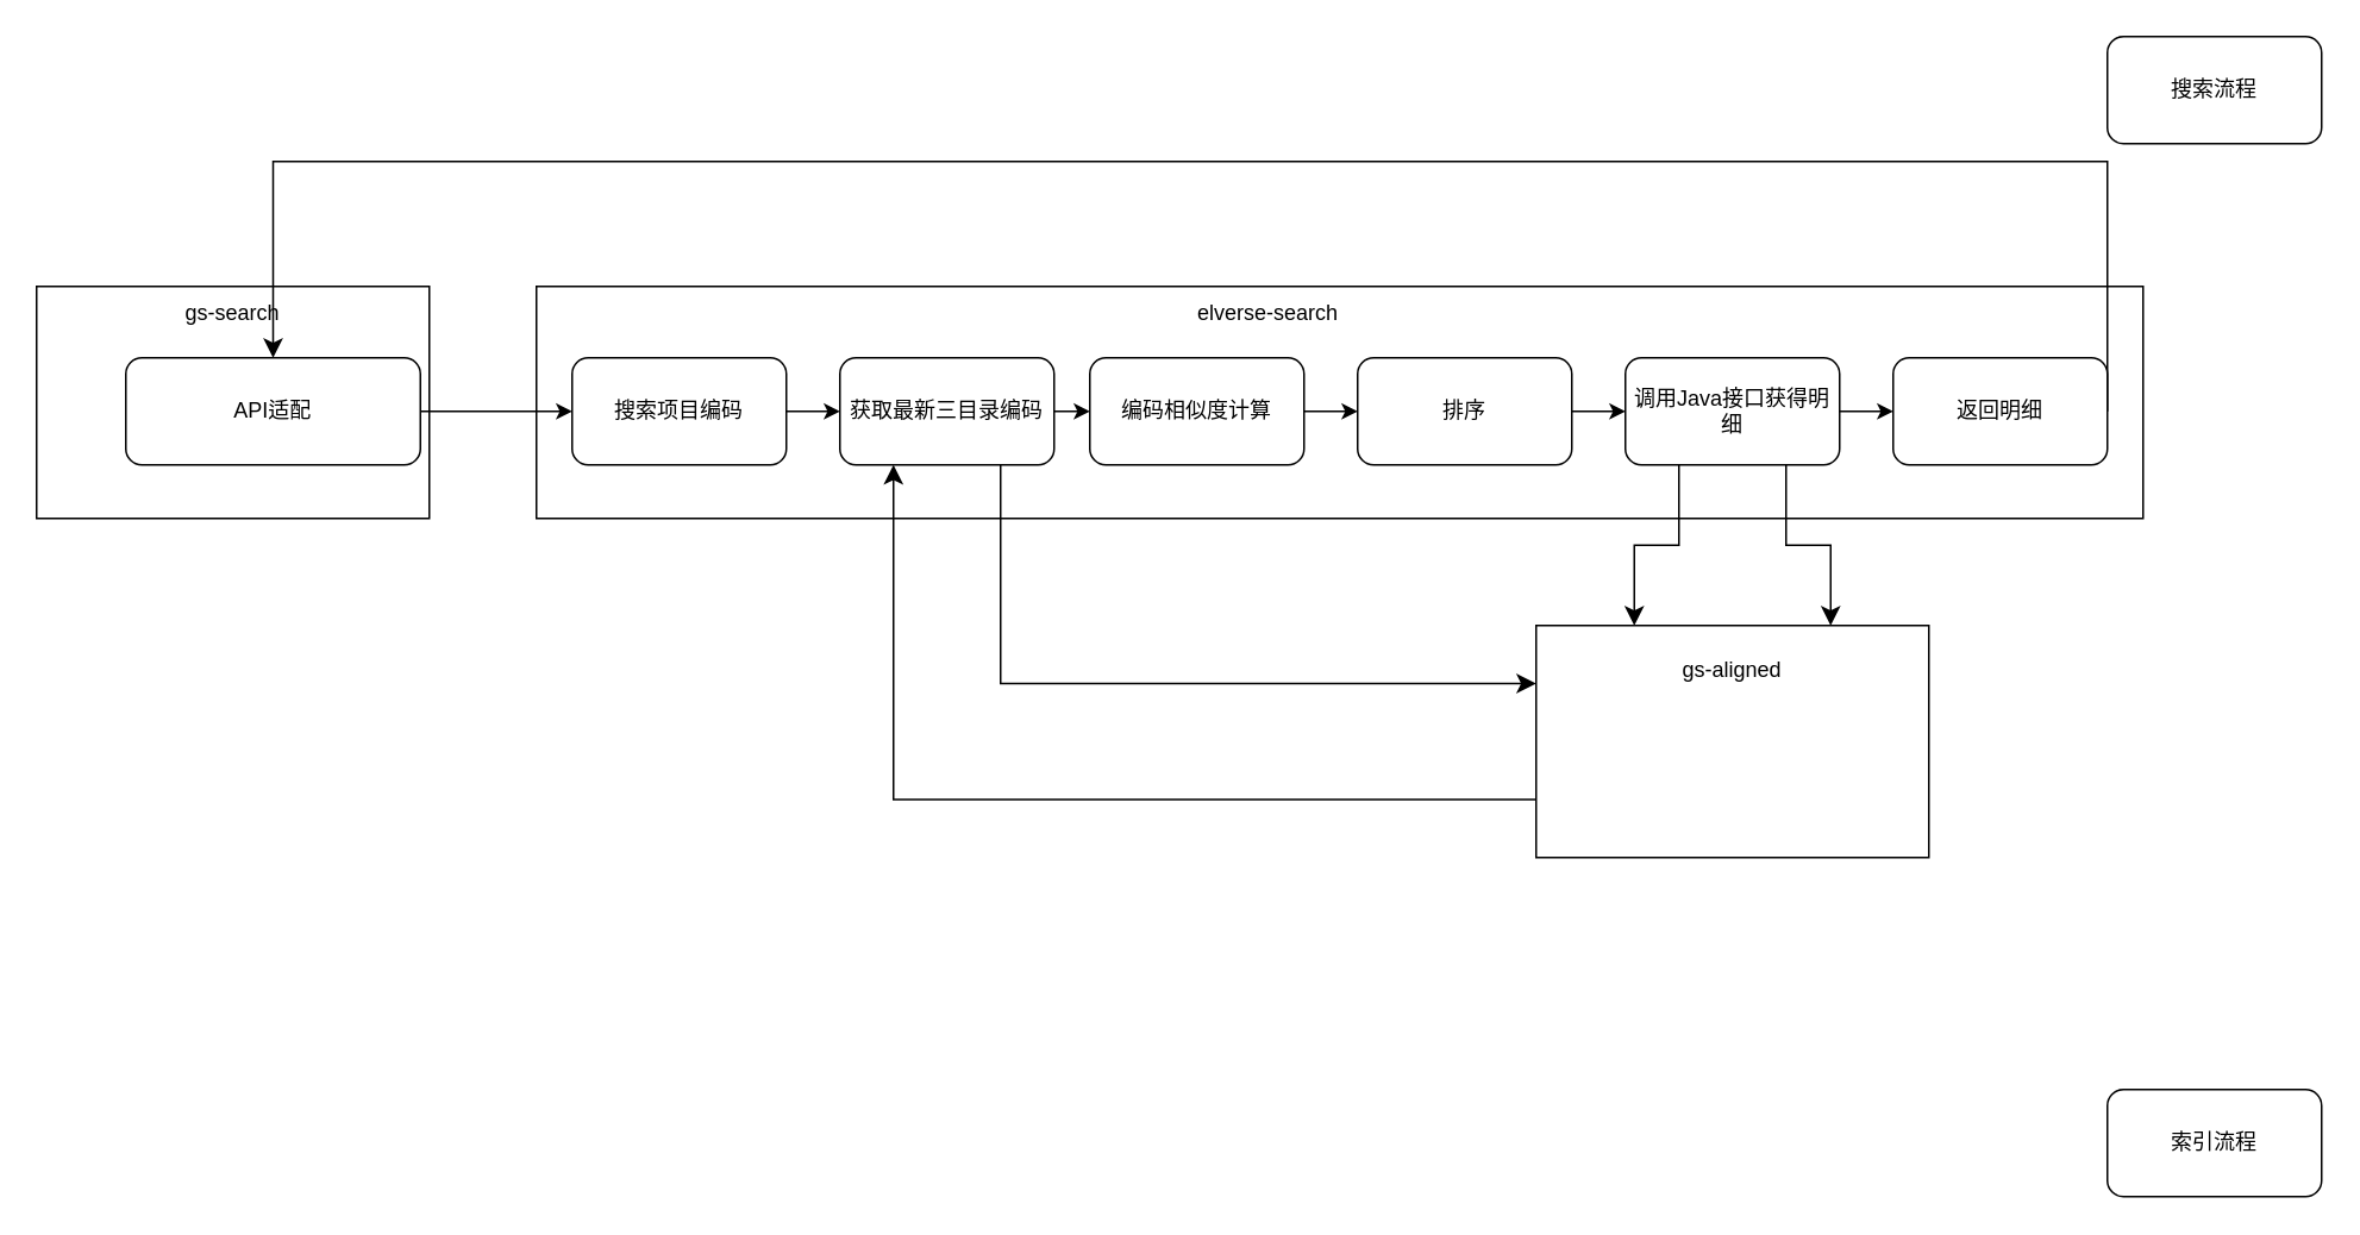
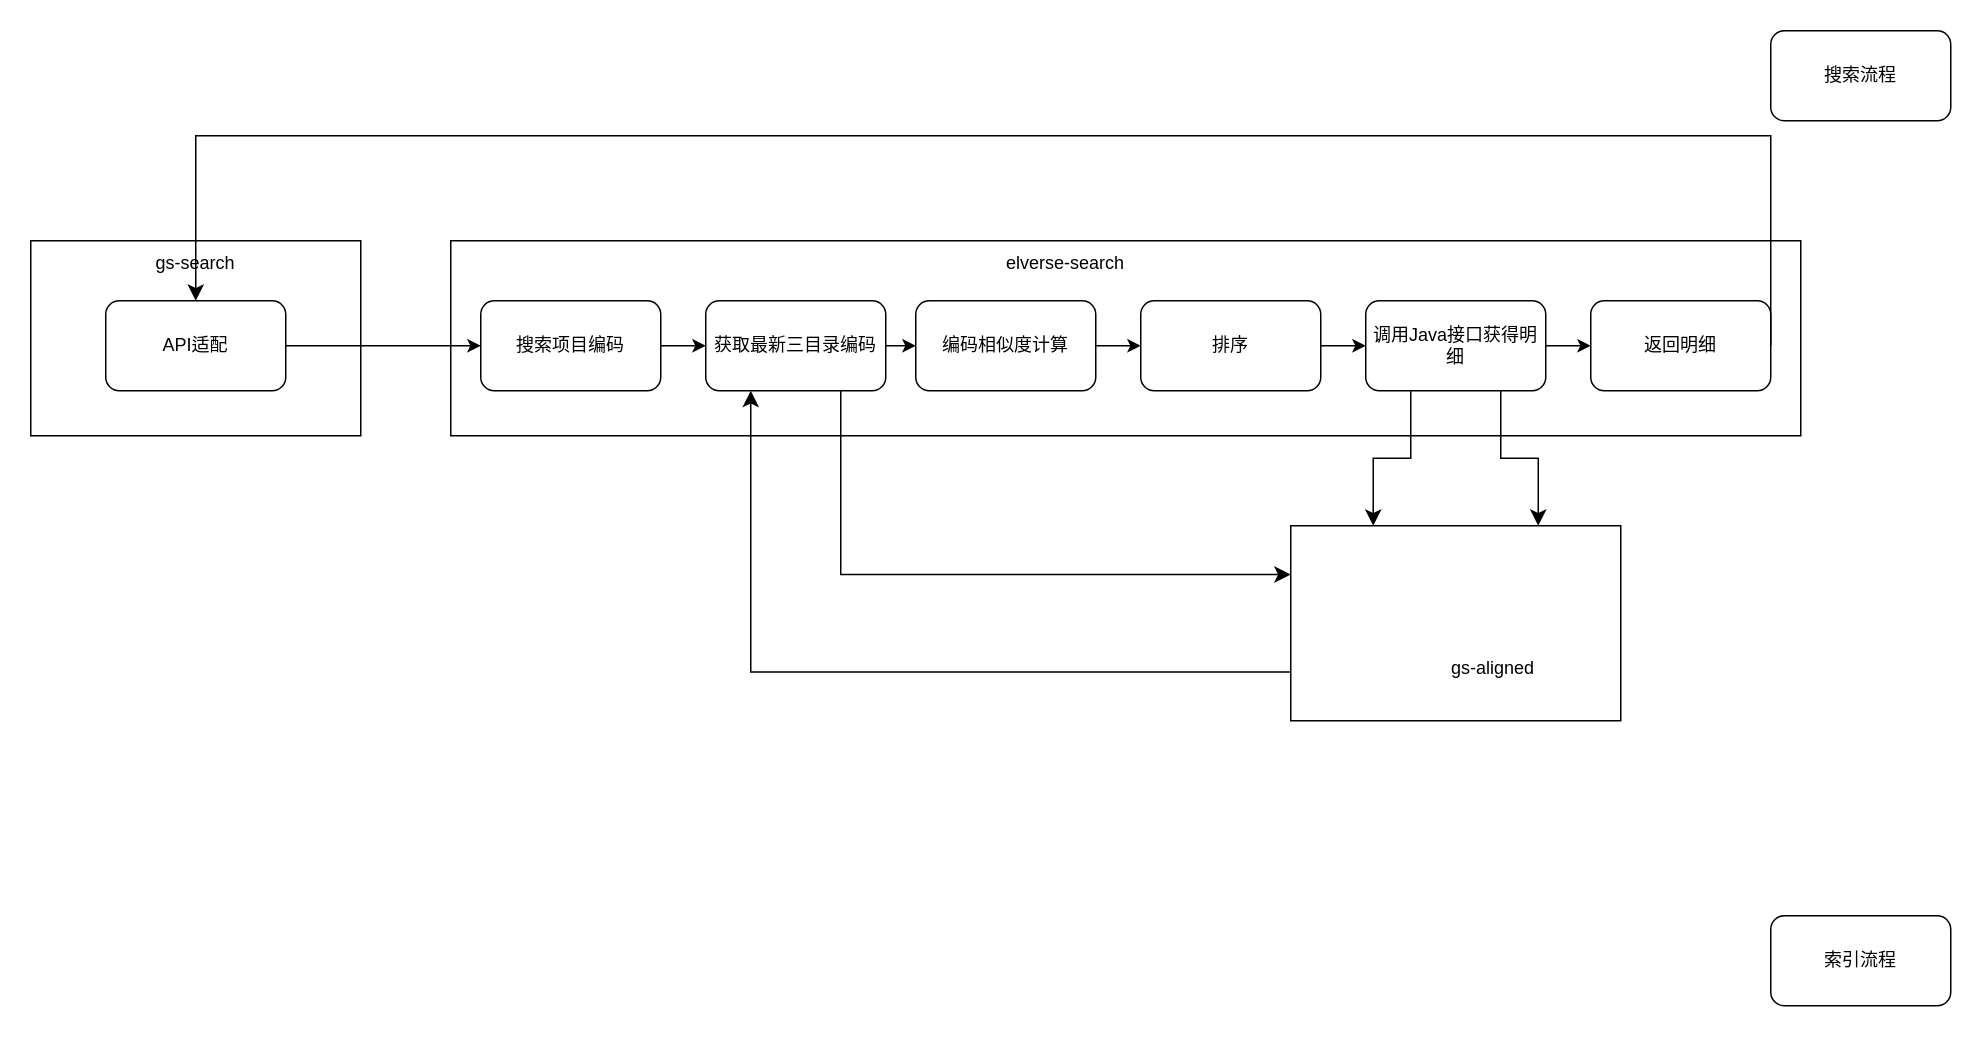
- <mxCell id="5" value="API适配" style="rounded=1;whiteSpace=wrap;html=1;" vertex="1" parent="1"><mxGeometry x="70" y="200" width="165" height="60" as="geometry" /></mxCell>
+ <mxCell id="5" value="API适配" style="rounded=1;whiteSpace=wrap;html=1;" vertex="1" parent="1"><mxGeometry x="70" y="200" width="120" height="60" as="geometry" /></mxCell>
- <mxCell id="19" value="gs-aligned" style="text;html=1;strokeColor=none;fillColor=none;align=center;verticalAlign=middle;whiteSpace=wrap;rounded=0;" vertex="1" parent="1"><mxGeometry x="940" y="360" width="60" height="30" as="geometry" /></mxCell>
+ <mxCell id="19" value="gs-aligned" style="text;html=1;strokeColor=none;fillColor=none;align=center;verticalAlign=middle;whiteSpace=wrap;rounded=0;" vertex="1" parent="1"><mxGeometry x="965" y="430" width="60" height="30" as="geometry" /></mxCell>
